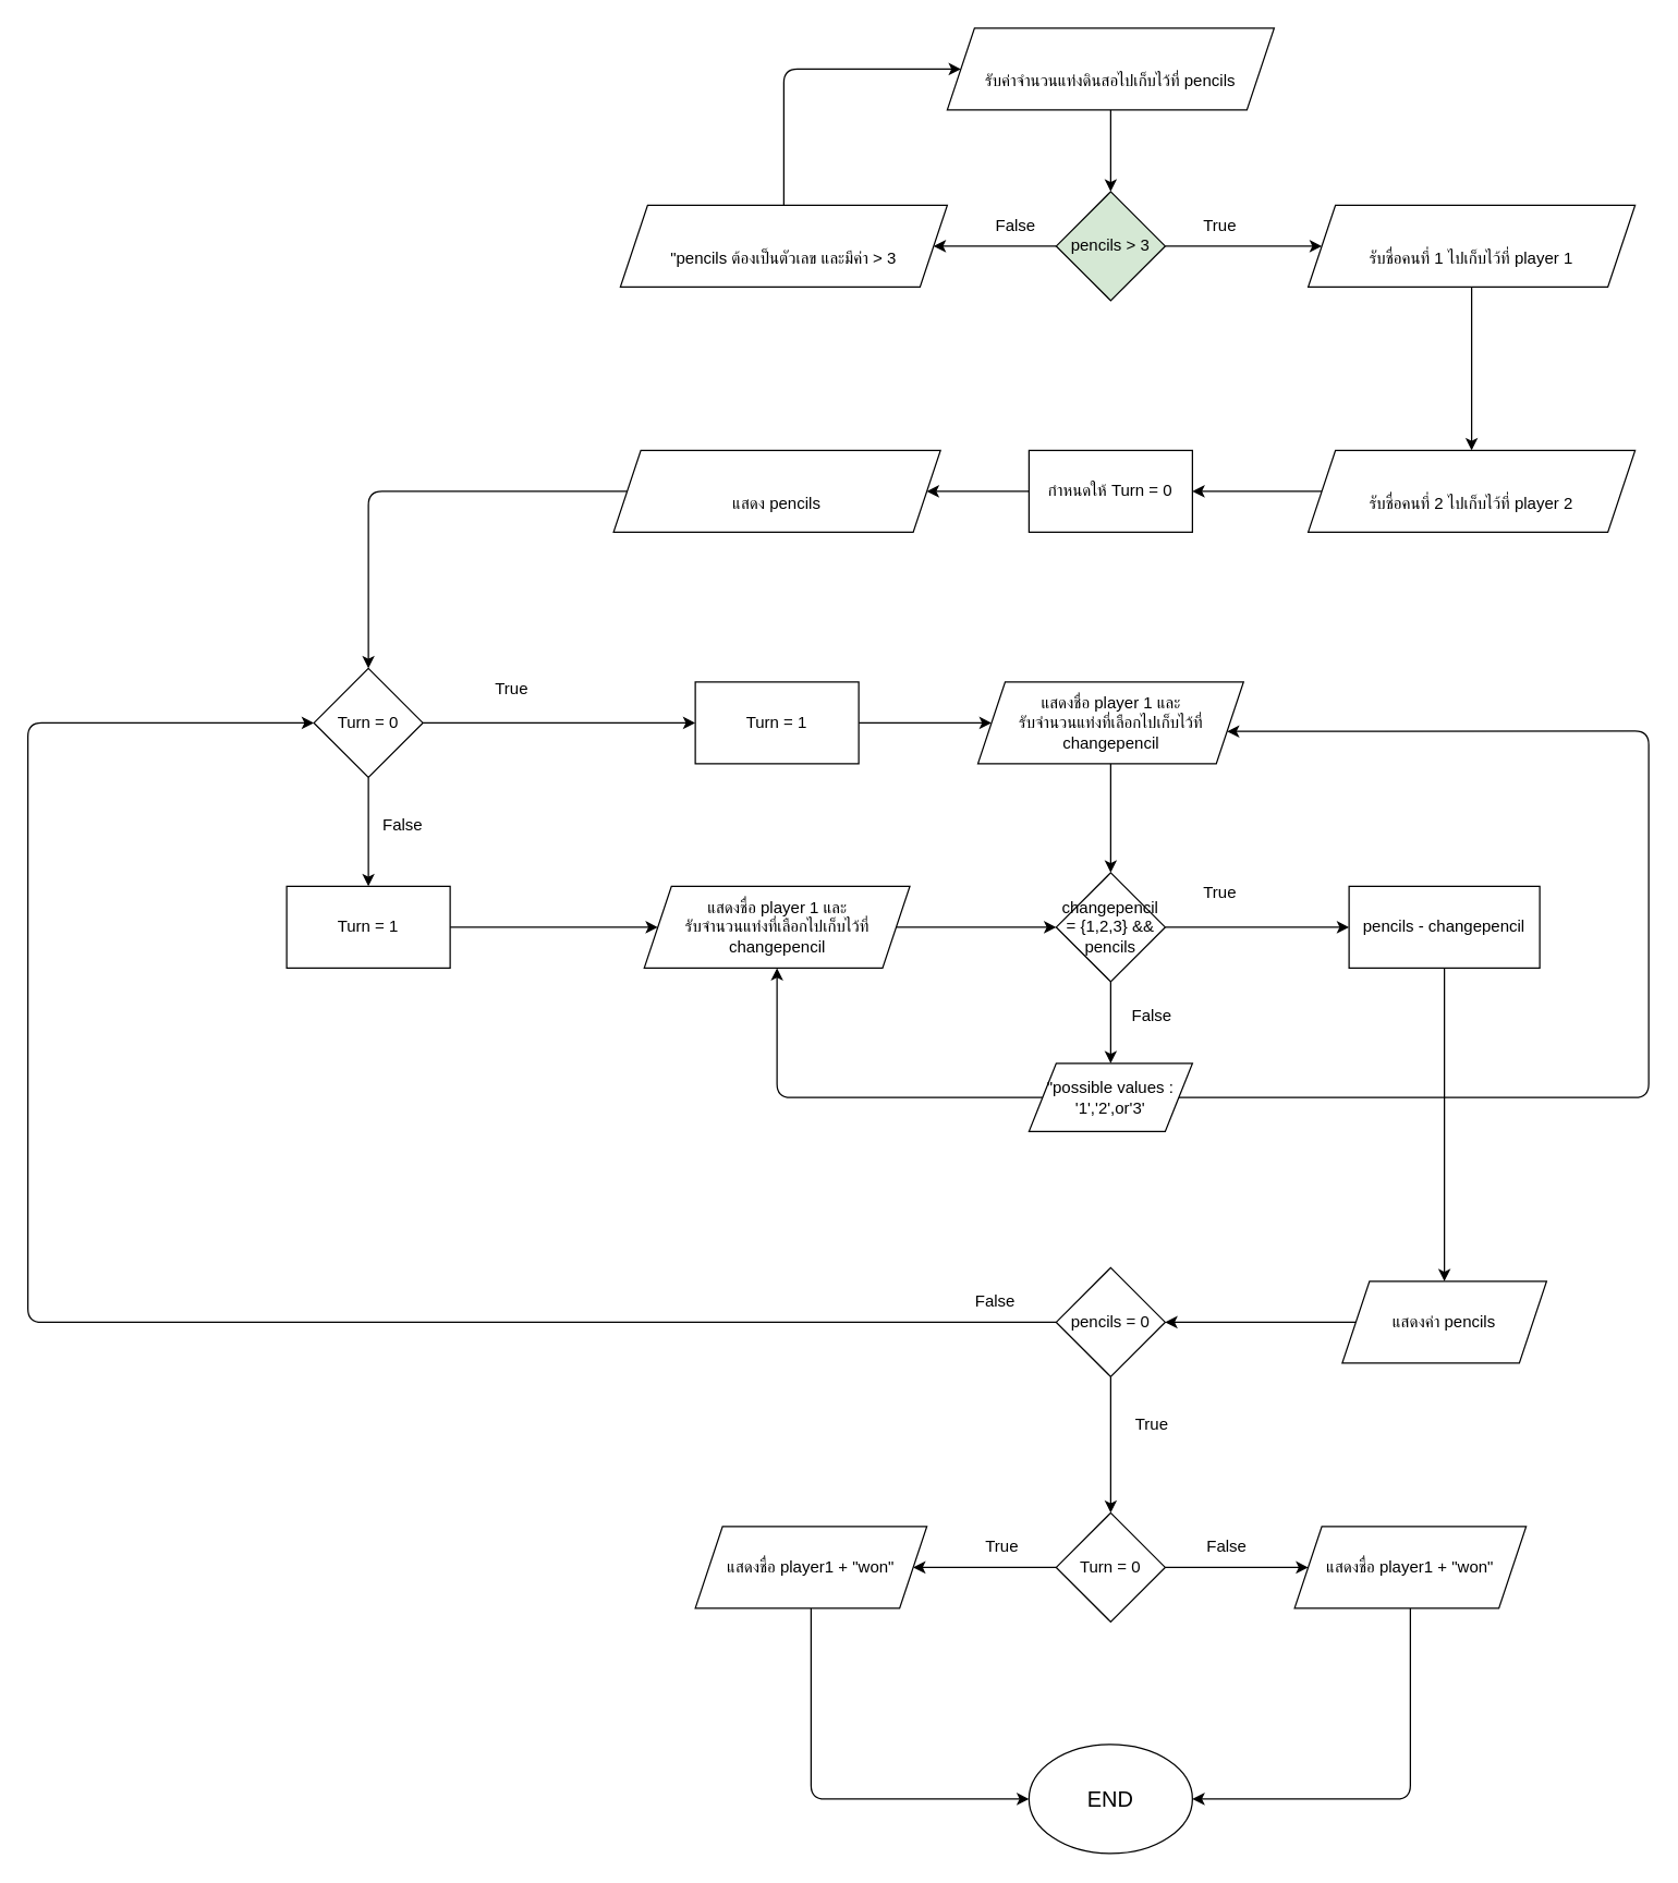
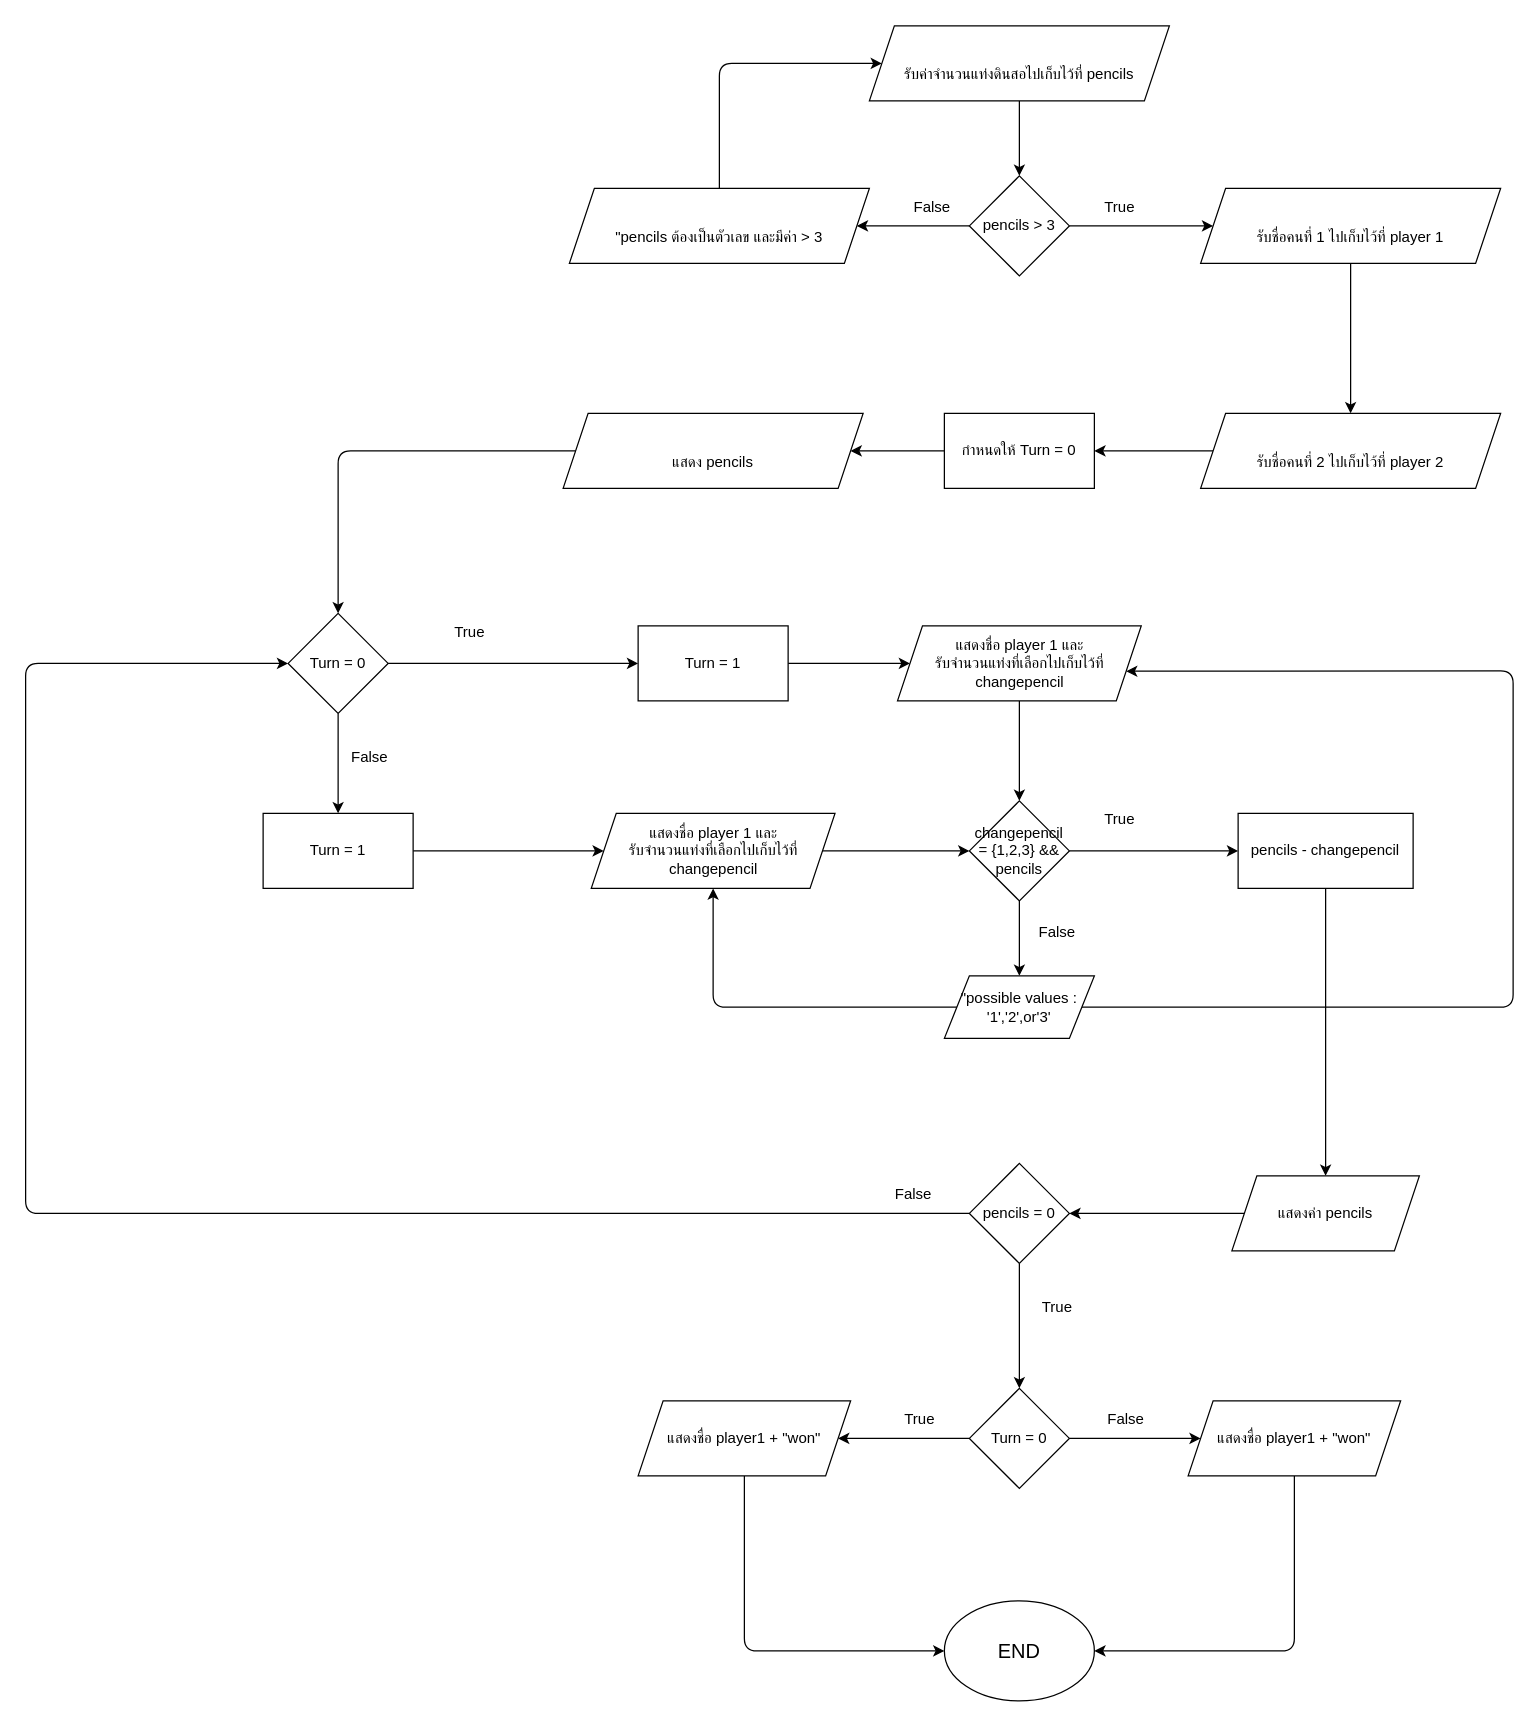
- <mxCell id="6" value="pencils &amp;gt; 3" style="rhombus;whiteSpace=wrap;html=1;fontSize=12;fillColor=#d5e8d4;" vertex="1" parent="1"><mxGeometry x="775" y="140" width="80" height="80" as="geometry" /></mxCell>
+ <mxCell id="6" value="pencils &amp;gt; 3" style="rhombus;whiteSpace=wrap;html=1;fontSize=12;" vertex="1" parent="1"><mxGeometry x="775" y="140" width="80" height="80" as="geometry" /></mxCell>
